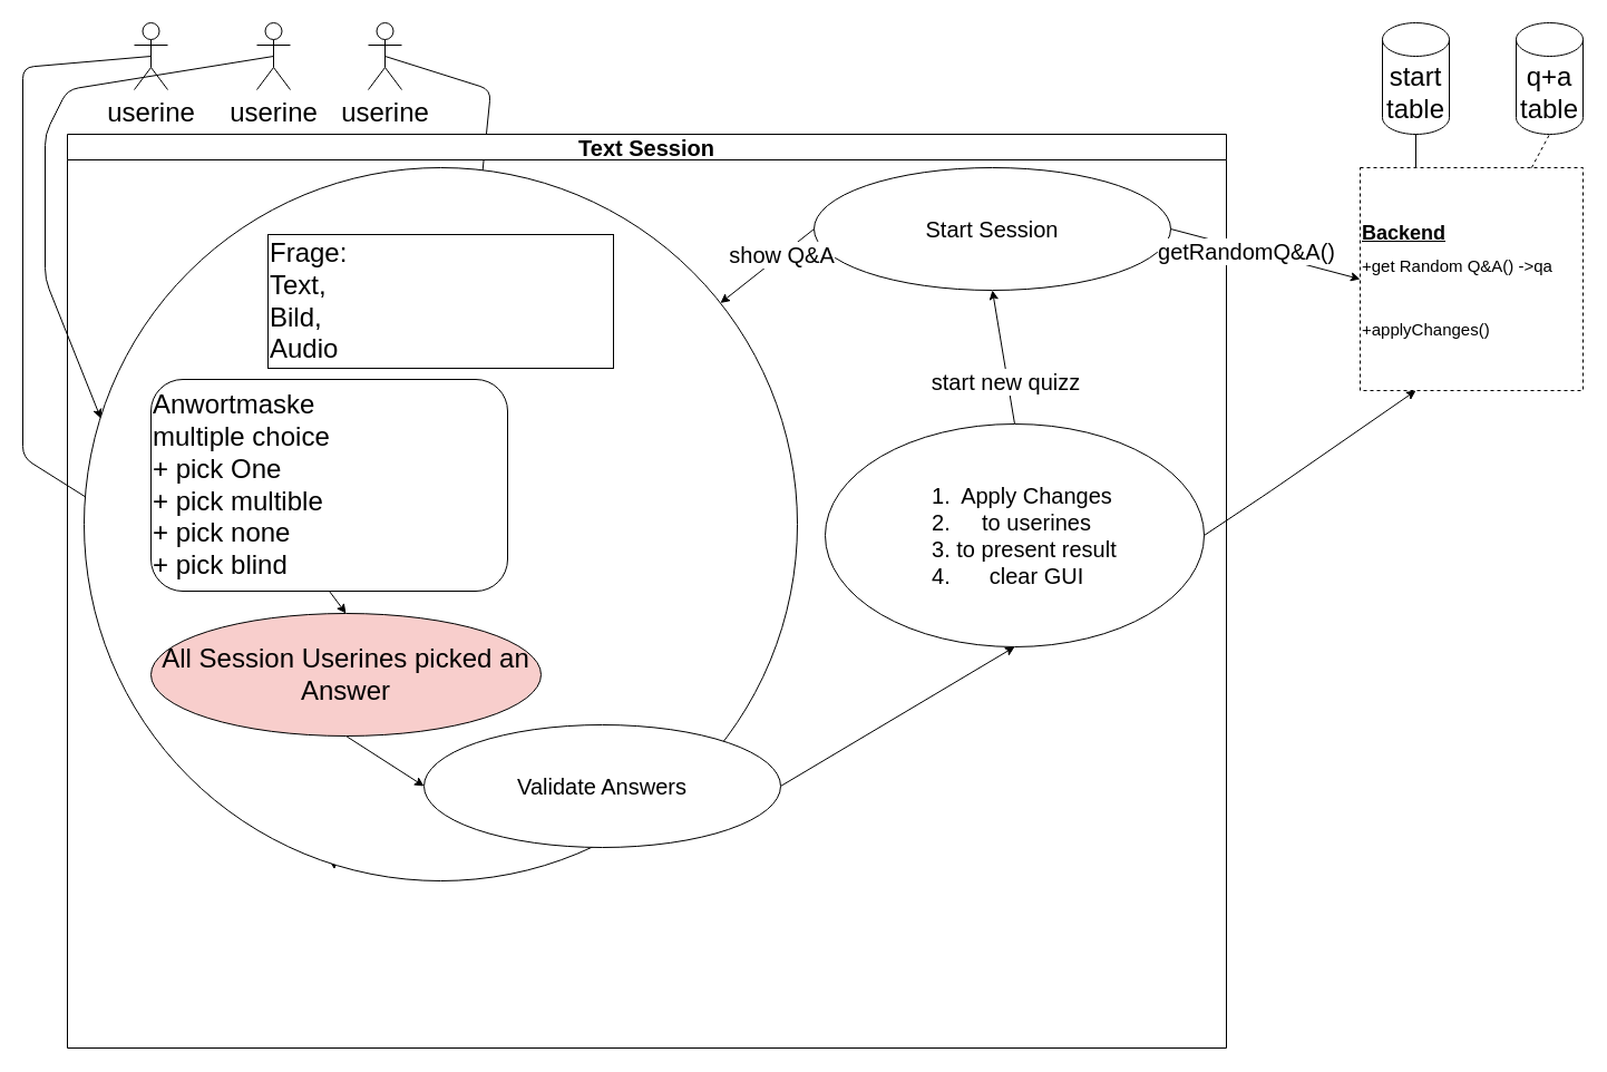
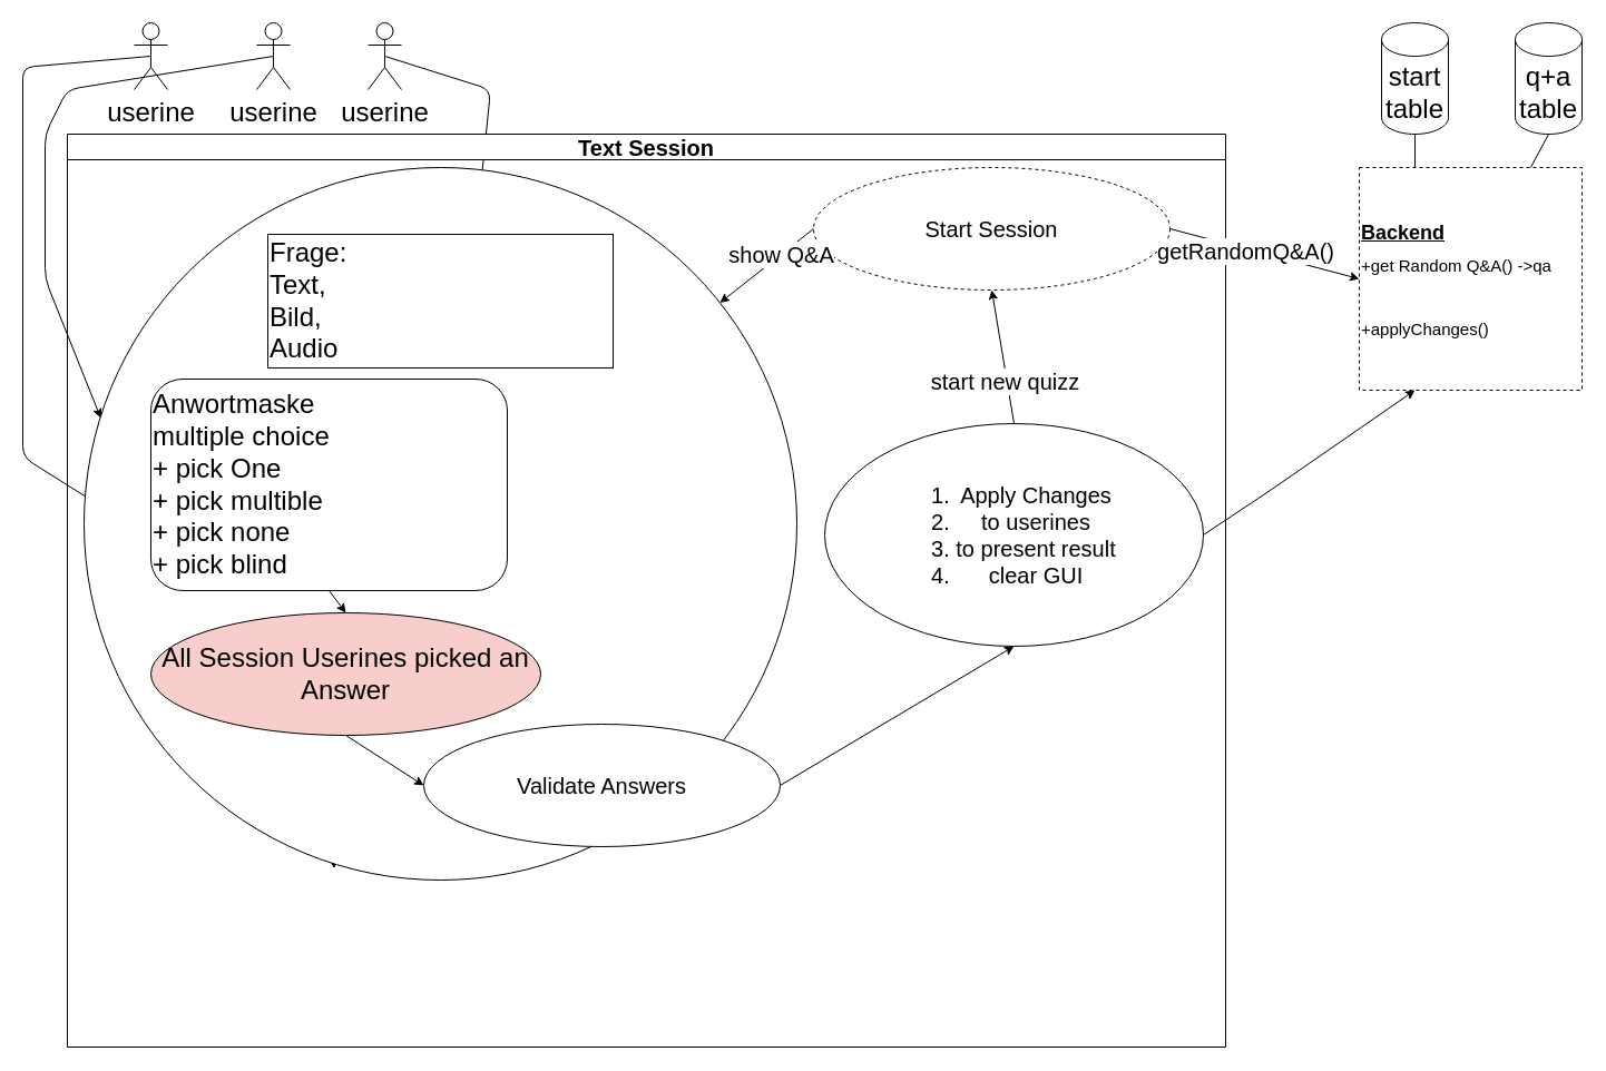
- <mxCell id="32" value="" style="endArrow=none;html=1;fontSize=20;entryX=0.5;entryY=1;entryDx=0;entryDy=0;entryPerimeter=0;dashed=1;" edge="1" parent="1" source="10" target="9"><mxGeometry width="50" height="50" relative="1" as="geometry"><mxPoint x="1320" y="560" as="sourcePoint" /><mxPoint x="1370" y="510" as="targetPoint" /></mxGeometry></mxCell>
+ <mxCell id="32" value="" style="endArrow=none;html=1;fontSize=20;entryX=0.5;entryY=1;entryDx=0;entryDy=0;entryPerimeter=0;" edge="1" parent="1" source="10" target="9"><mxGeometry width="50" height="50" relative="1" as="geometry"><mxPoint x="1320" y="560" as="sourcePoint" /><mxPoint x="1370" y="510" as="targetPoint" /></mxGeometry></mxCell>
- <mxCell id="12" value="Start Session" style="ellipse;whiteSpace=wrap;html=1;fontSize=20;" vertex="1" parent="11"><mxGeometry x="670" y="30" width="320" height="110" as="geometry" /></mxCell>
+ <mxCell id="12" value="Start Session" style="ellipse;whiteSpace=wrap;html=1;fontSize=20;dashed=1;" vertex="1" parent="11"><mxGeometry x="670" y="30" width="320" height="110" as="geometry" /></mxCell>
